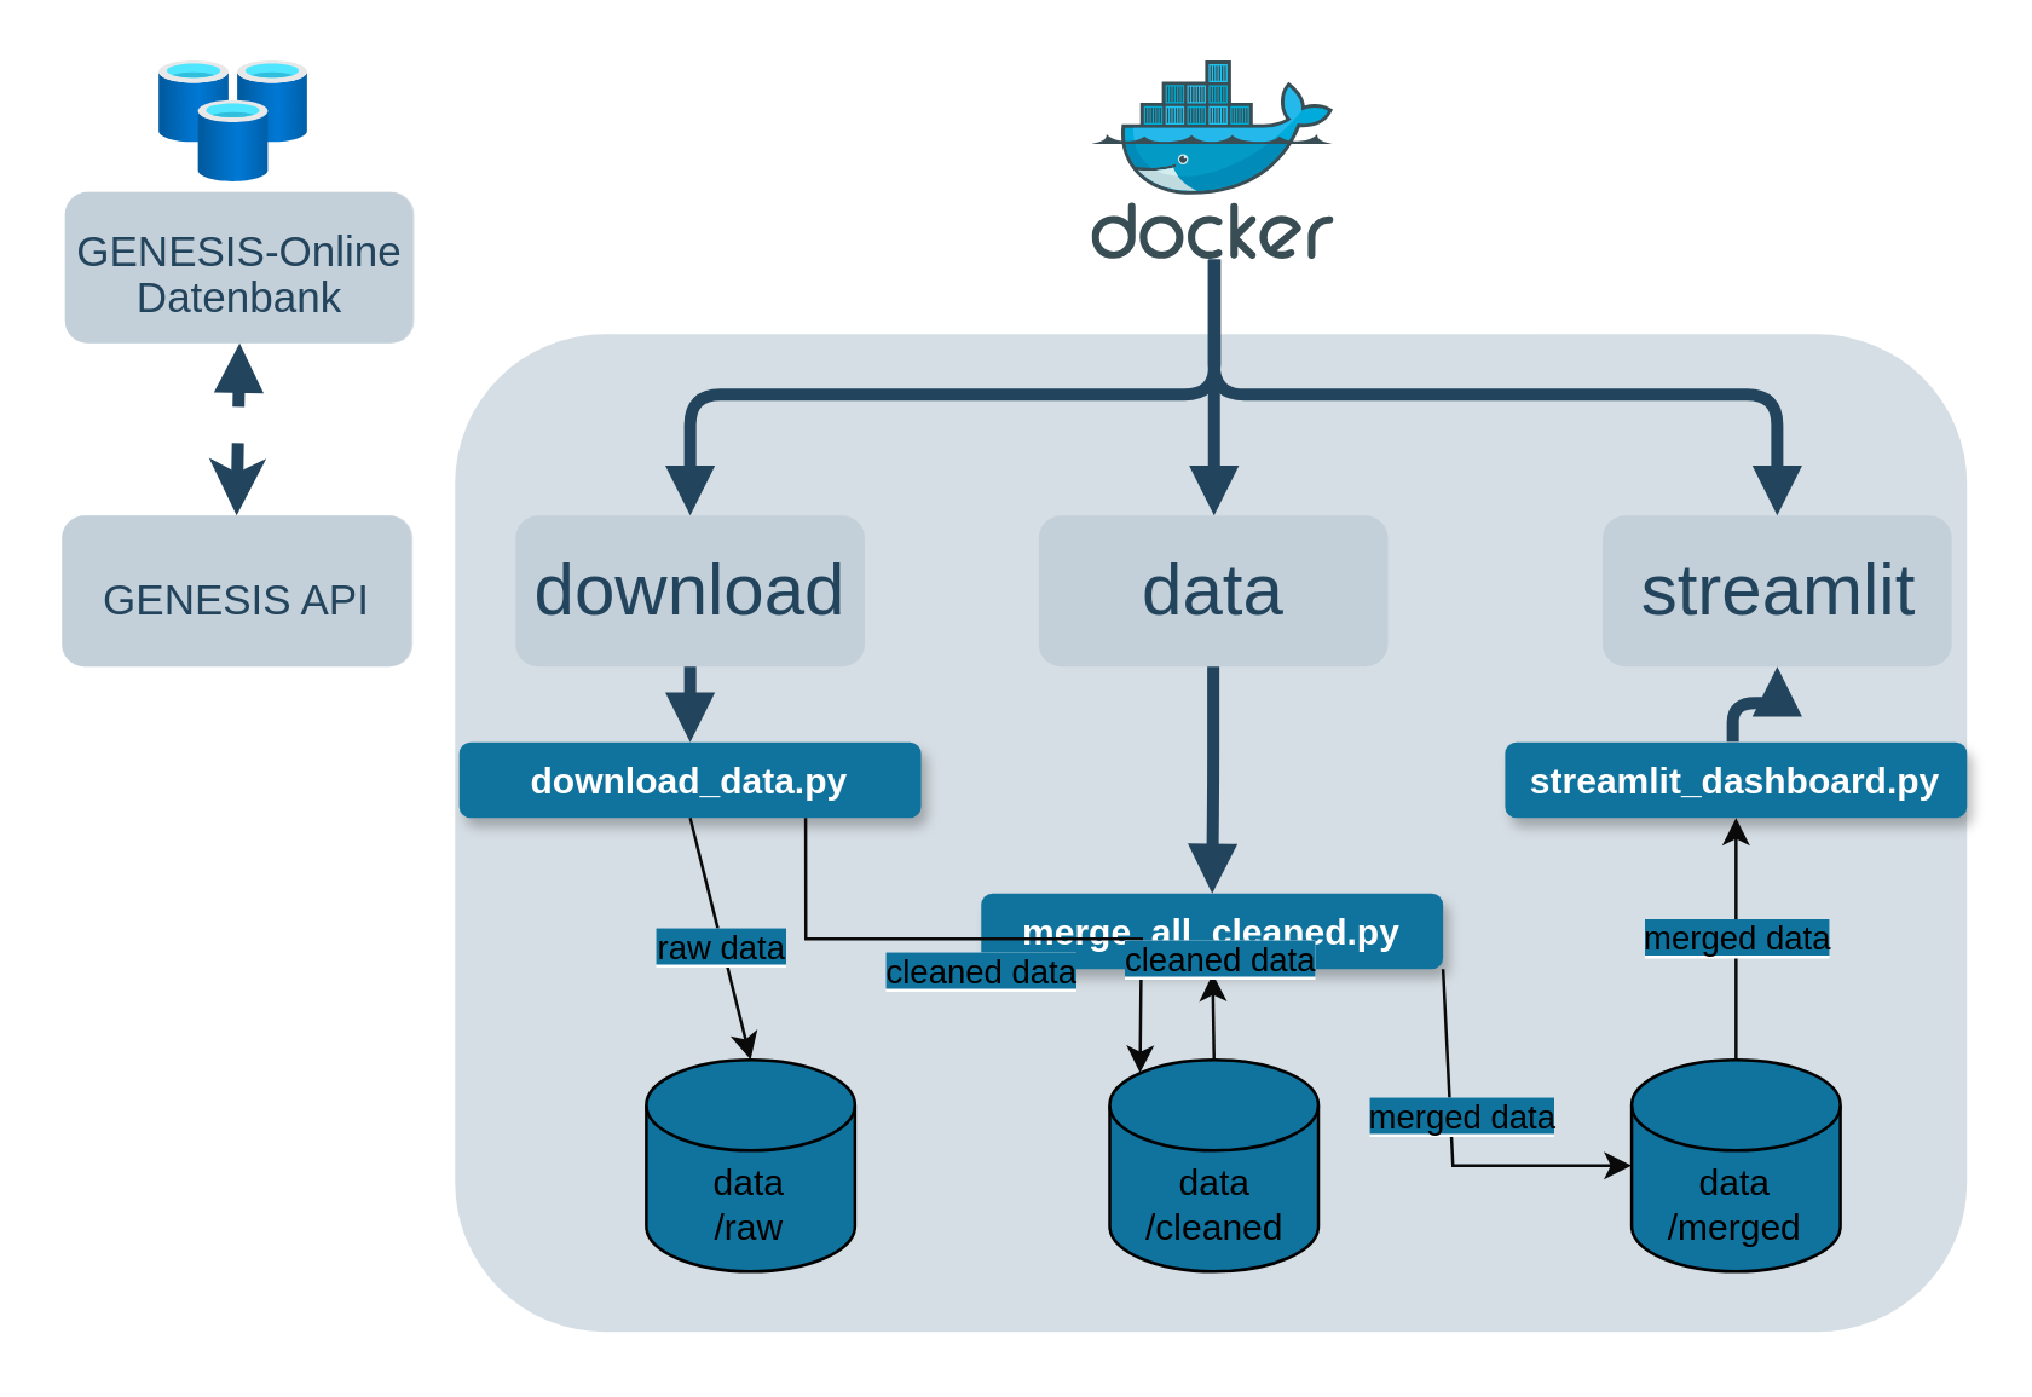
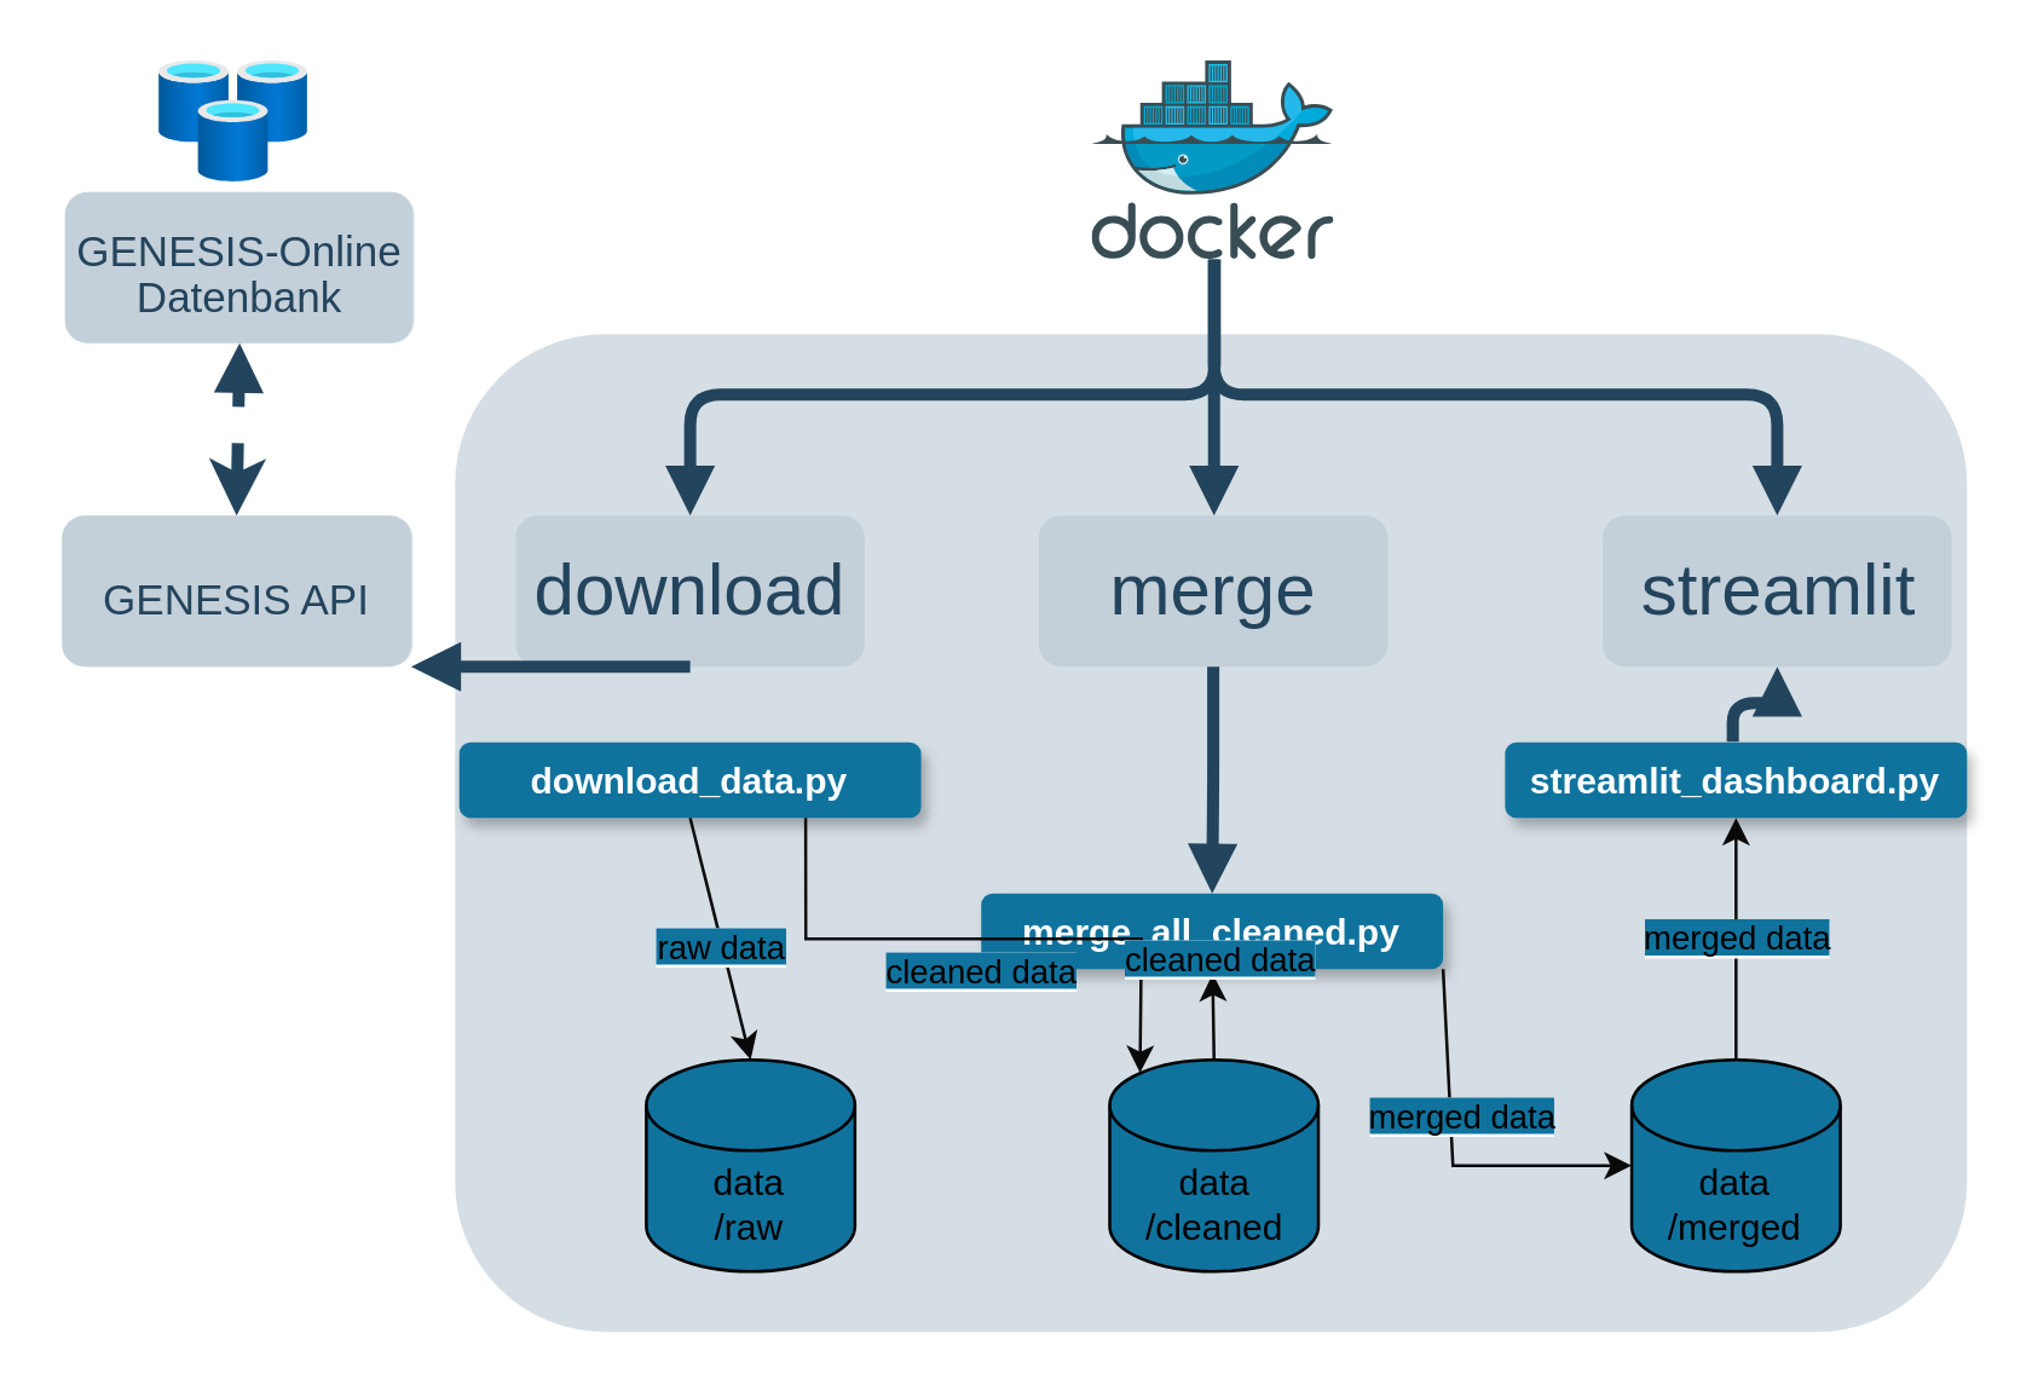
- <mxCell id="16" value="data" style="rounded=1;whiteSpace=wrap;html=1;strokeColor=none;fillColor=#BAC8D3;fontSize=24;fontColor=#23445D;align=center;opacity=60;" parent="1" vertex="1"><mxGeometry x="343" y="170" width="115.5" height="50" as="geometry" /></mxCell>
+ <mxCell id="16" value="merge" style="rounded=1;whiteSpace=wrap;html=1;strokeColor=none;fillColor=#BAC8D3;fontSize=24;fontColor=#23445D;align=center;opacity=60;" parent="1" vertex="1"><mxGeometry x="343" y="170" width="115.5" height="50" as="geometry" /></mxCell>
- <mxCell id="20" value="" style="edgeStyle=elbowEdgeStyle;elbow=vertical;strokeWidth=4;endArrow=block;endFill=1;fontStyle=1;strokeColor=#23445D;exitX=0.5;exitY=1;exitDx=0;exitDy=0;entryX=0.5;entryY=0;entryDx=0;entryDy=0;" parent="1" source="15" target="18" edge="1"><mxGeometry x="22" y="165.5" width="100" height="100" as="geometry"><mxPoint x="304.13" y="310" as="sourcePoint" /><mxPoint x="304" y="330" as="targetPoint" /></mxGeometry></mxCell>
+ <mxCell id="20" value="" style="edgeStyle=elbowEdgeStyle;elbow=vertical;strokeWidth=4;endArrow=block;endFill=1;fontStyle=1;strokeColor=#23445D;exitX=0.5;exitY=1;exitDx=0;exitDy=0;" parent="1" source="15" target="35" edge="1"><mxGeometry x="22" y="165.5" width="100" height="100" as="geometry"><mxPoint x="304.13" y="310" as="sourcePoint" /><mxPoint x="304" y="330" as="targetPoint" /></mxGeometry></mxCell>
